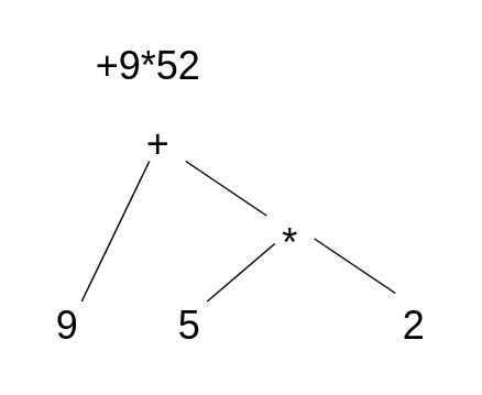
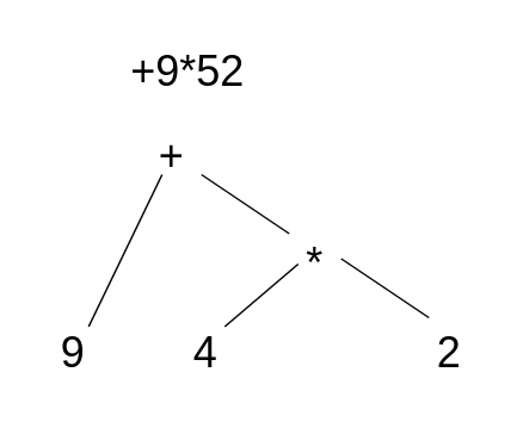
- <mxCell id="2" value="&lt;font style=&quot;font-size: 24px;&quot;&gt;+9*52&lt;/font&gt;" style="text;html=1;align=center;verticalAlign=middle;resizable=0;points=[];autosize=1;strokeColor=none;fillColor=none;" vertex="1" parent="1"><mxGeometry x="44" y="20" width="90" height="40" as="geometry" /></mxCell>
+ <mxCell id="2" value="&lt;font style=&quot;font-size: 24px;&quot;&gt;+9*52&lt;/font&gt;" style="text;html=1;align=center;verticalAlign=middle;resizable=0;points=[];autosize=1;strokeColor=none;fillColor=none;" vertex="1" parent="1"><mxGeometry x="59" y="20" width="90" height="40" as="geometry" /></mxCell>
- <mxCell id="6" value="&lt;span style=&quot;font-size: 24px;&quot;&gt;5&lt;/span&gt;" style="text;html=1;align=center;verticalAlign=middle;resizable=0;points=[];autosize=1;strokeColor=none;fillColor=none;" vertex="1" parent="1"><mxGeometry x="94" y="177" width="40" height="40" as="geometry" /></mxCell>
+ <mxCell id="6" value="&lt;span style=&quot;font-size: 24px;&quot;&gt;4&lt;/span&gt;" style="text;html=1;align=center;verticalAlign=middle;resizable=0;points=[];autosize=1;strokeColor=none;fillColor=none;" vertex="1" parent="1"><mxGeometry x="94" y="177" width="40" height="40" as="geometry" /></mxCell>
